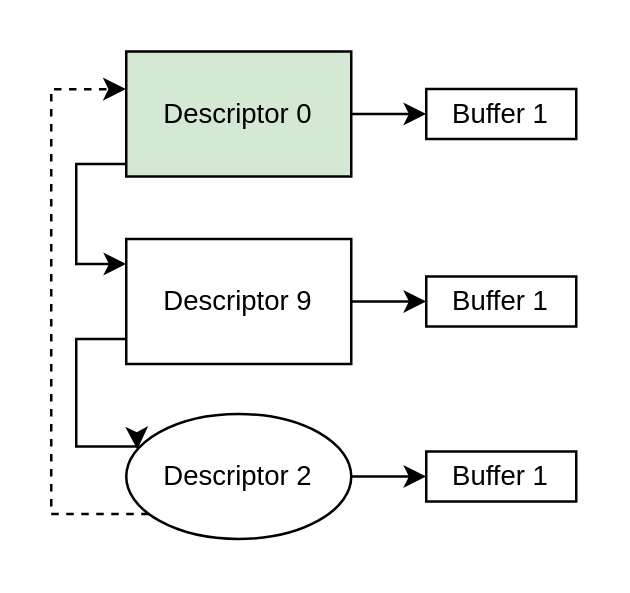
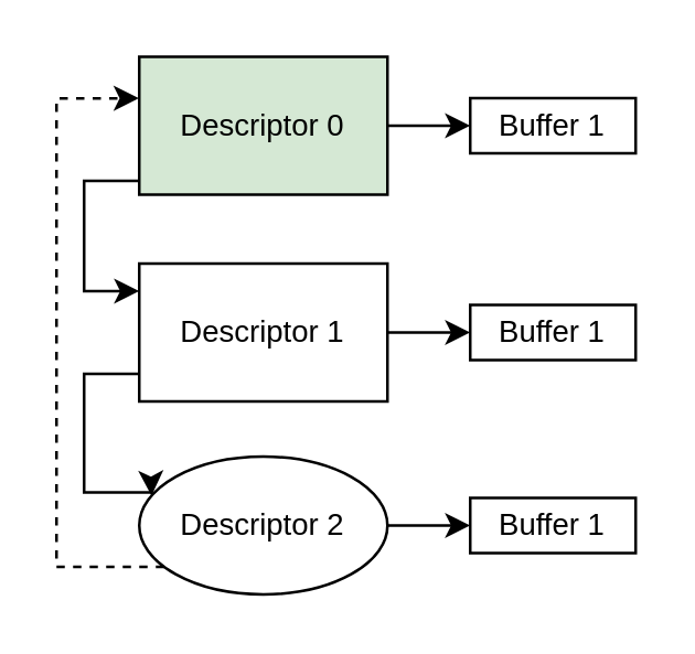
- <mxCell id="7" value="Descriptor 9" style="rounded=0;whiteSpace=wrap;html=1;fontSize=11;" vertex="1" parent="1"><mxGeometry x="50" y="95" width="90" height="50" as="geometry" /></mxCell>
+ <mxCell id="7" value="Descriptor 1" style="rounded=0;whiteSpace=wrap;html=1;fontSize=11;" vertex="1" parent="1"><mxGeometry x="50" y="95" width="90" height="50" as="geometry" /></mxCell>
